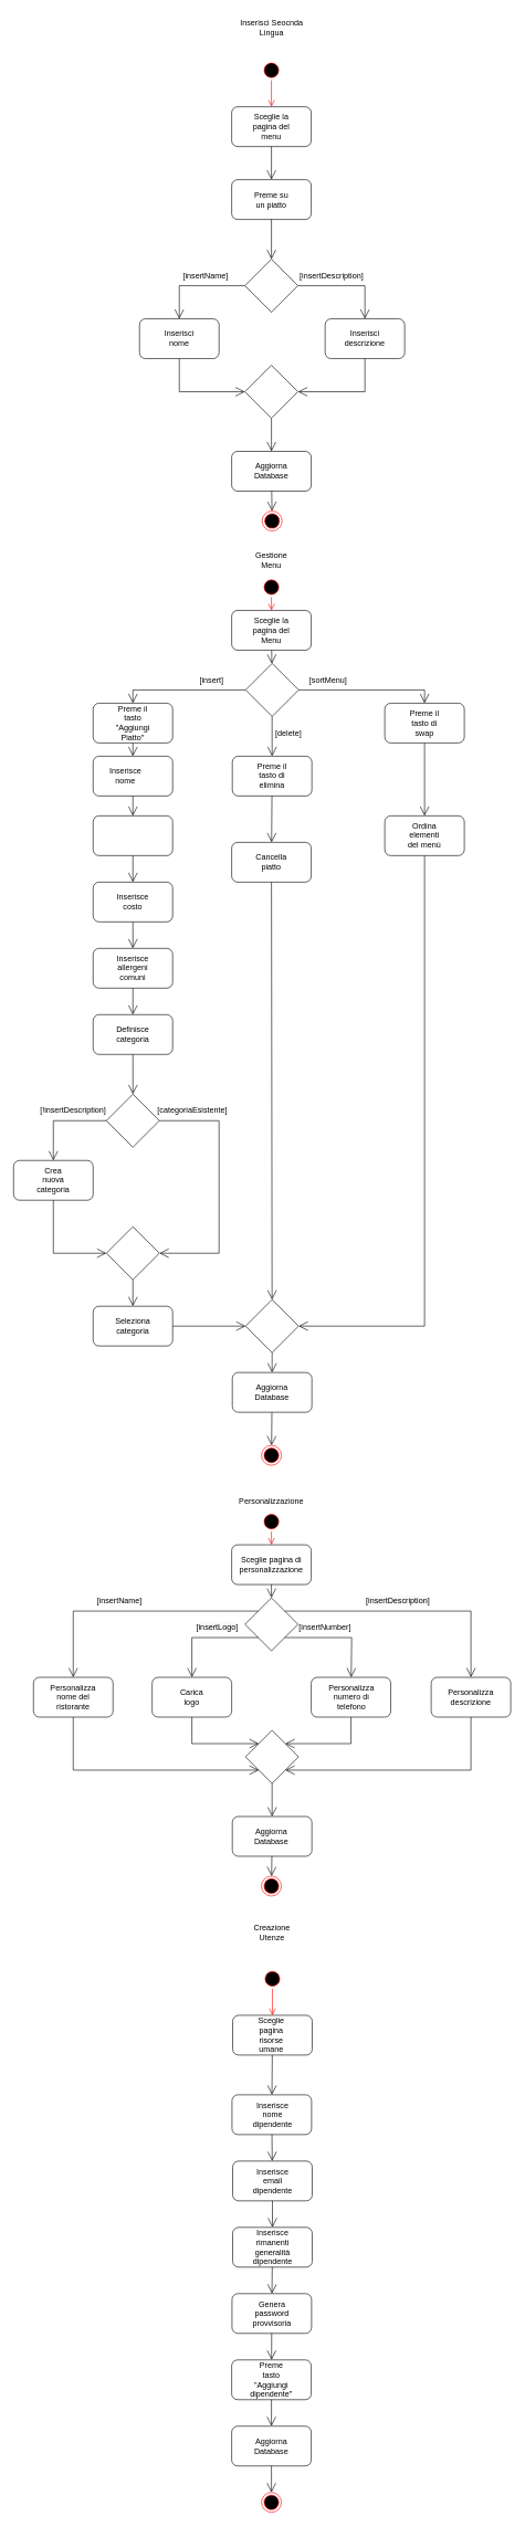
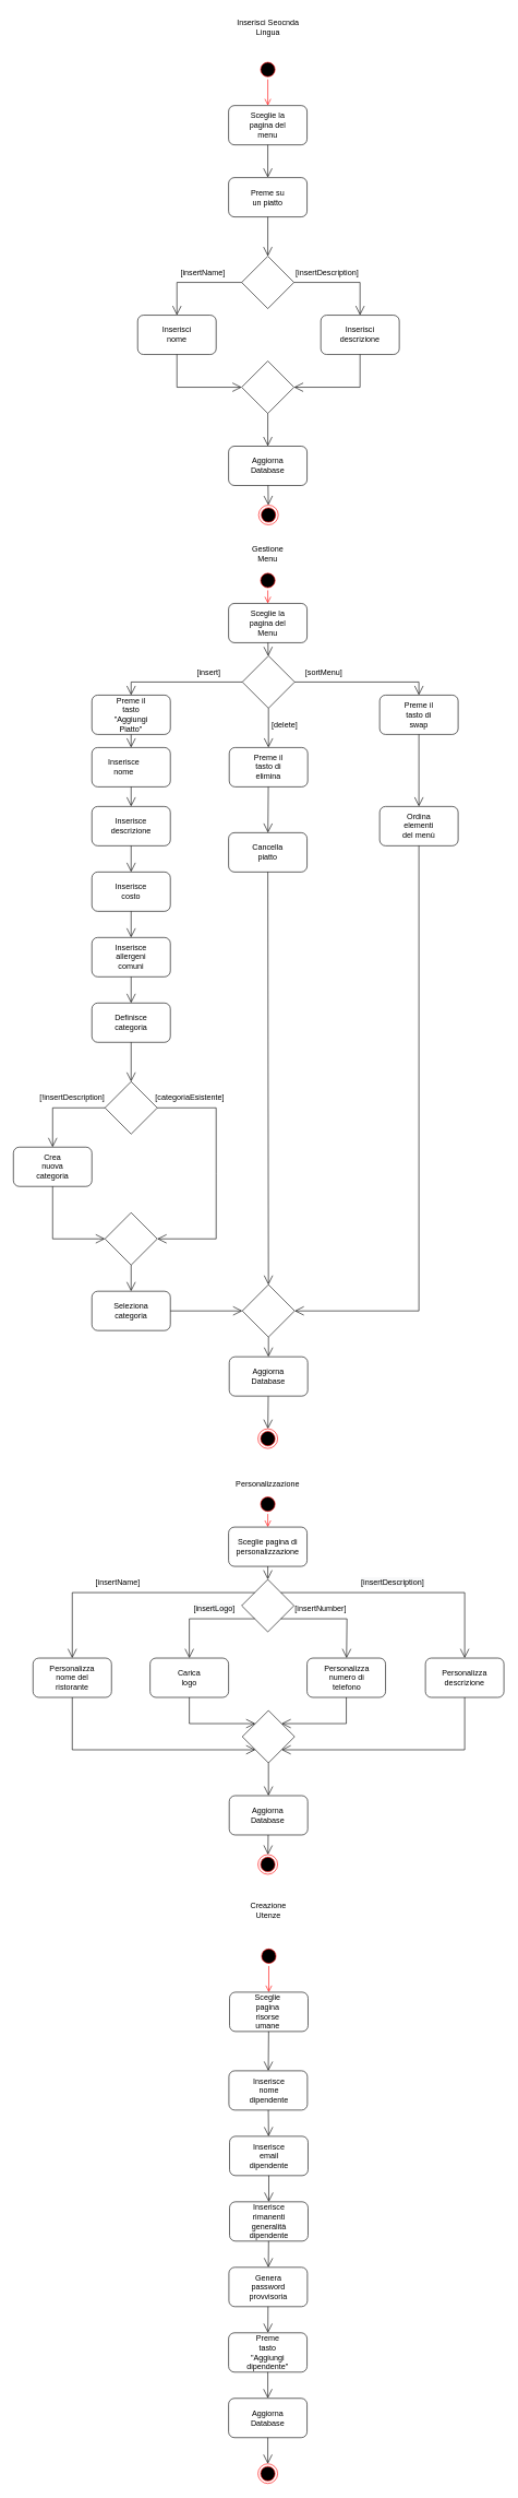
+ <mxCell id="31" value="Inserisce descrizione" style="text;html=1;strokeColor=none;fillColor=none;align=center;verticalAlign=middle;whiteSpace=wrap;rounded=0;" vertex="1" parent="1"><mxGeometry x="170" y="1245" width="60" height="30" as="geometry" /></mxCell>
